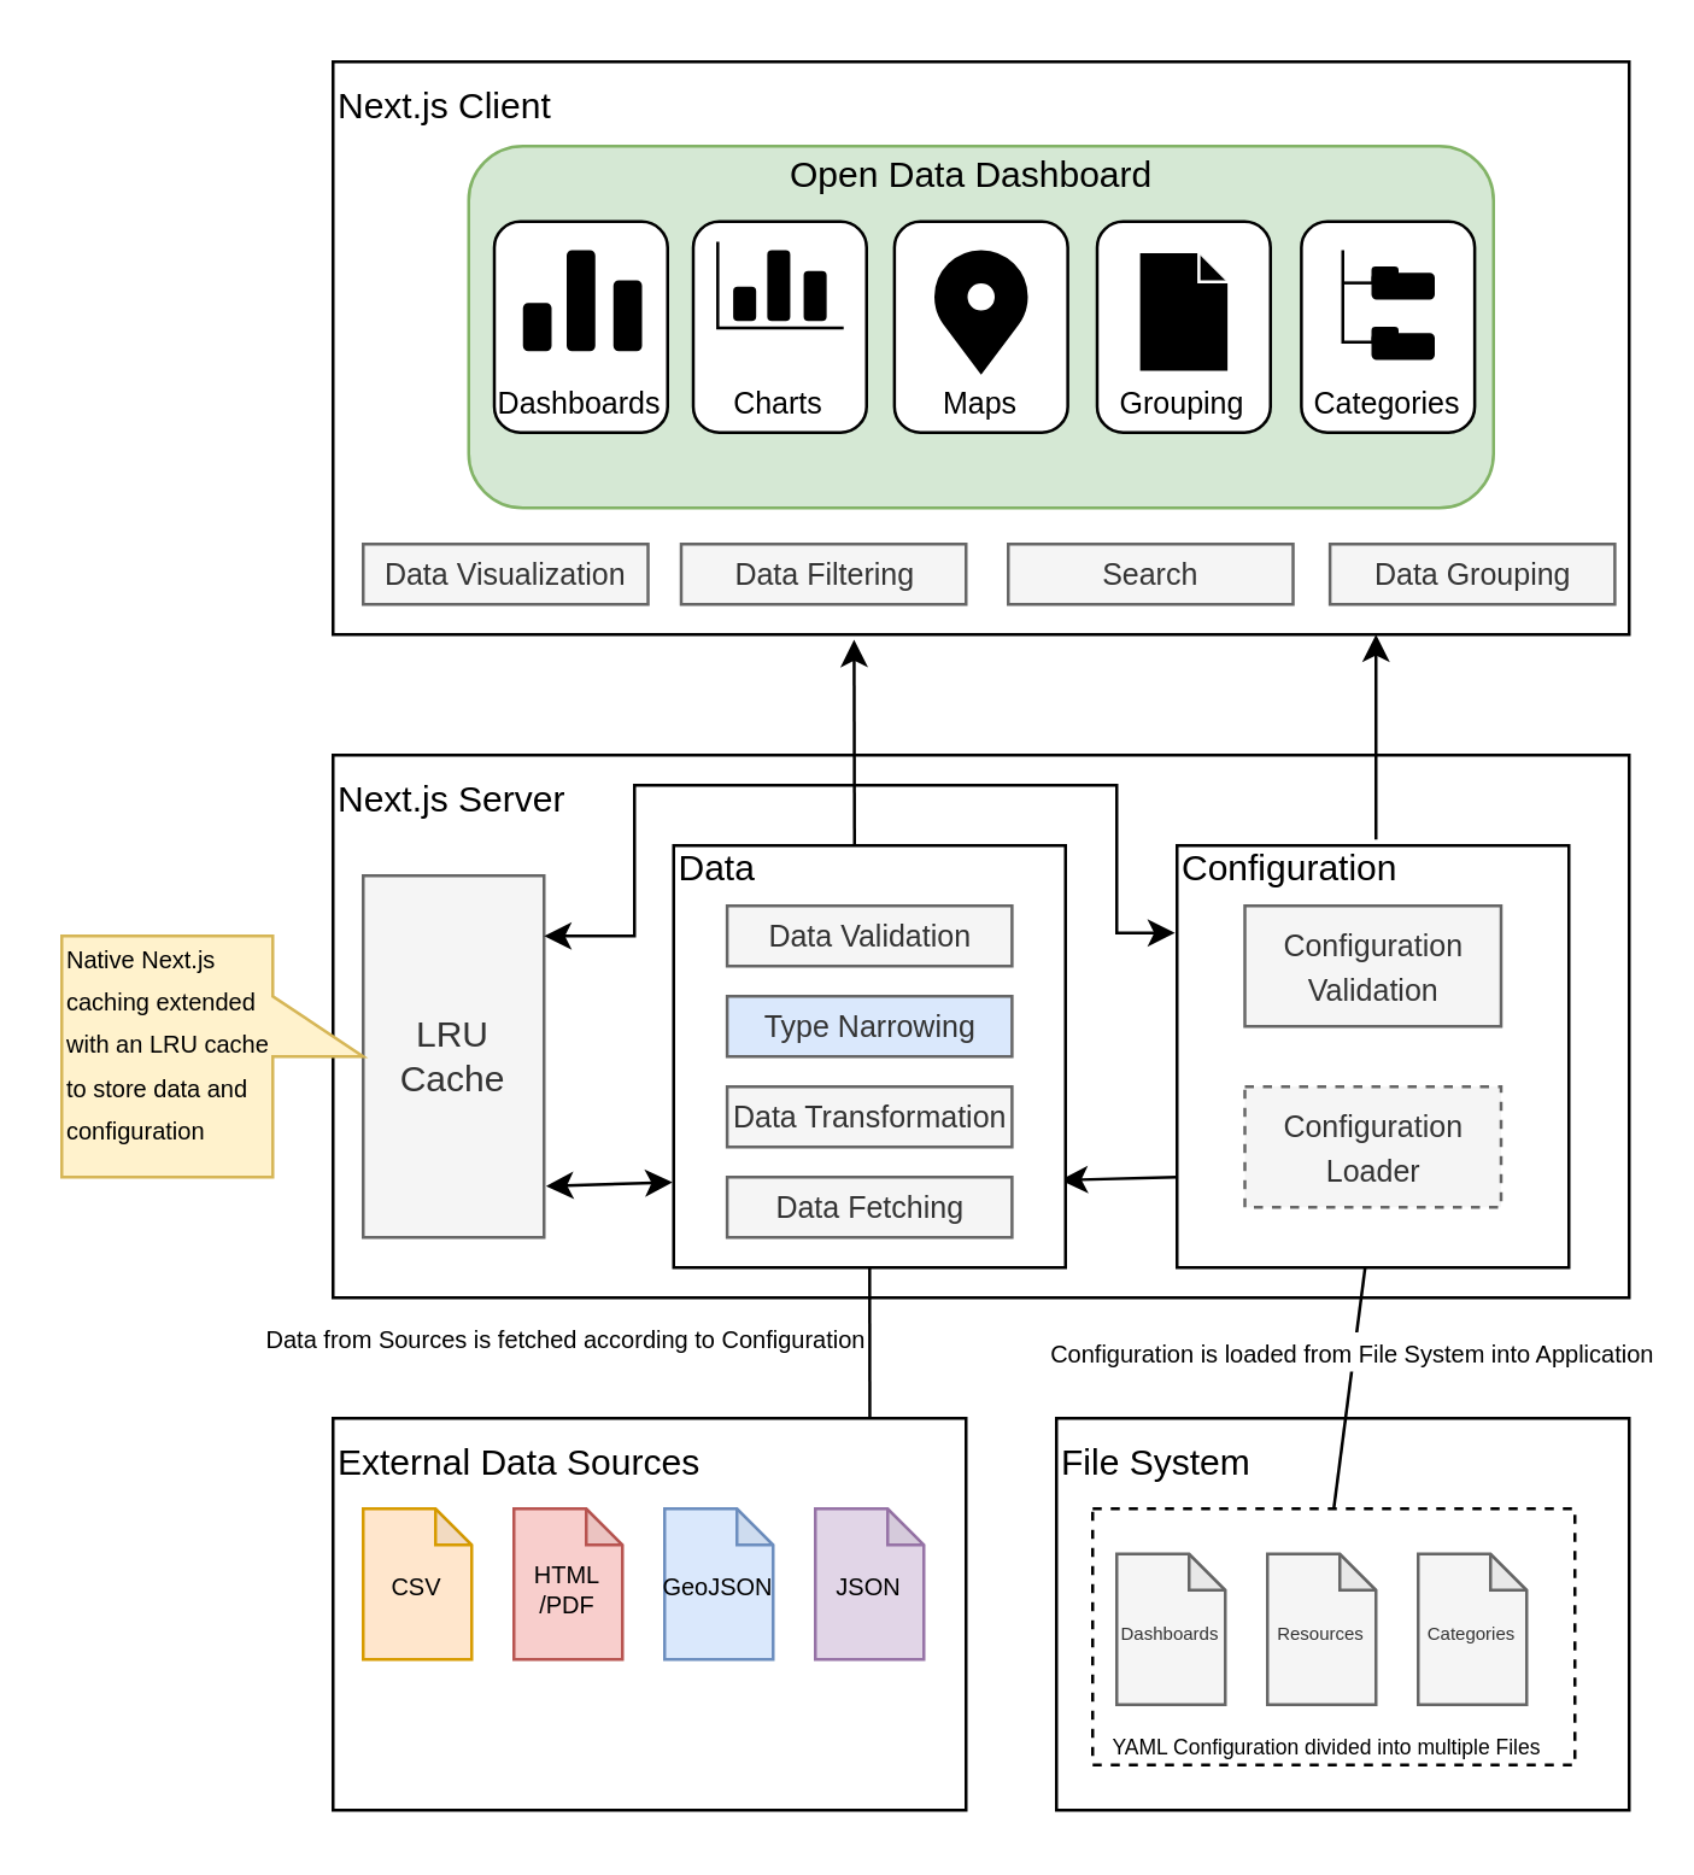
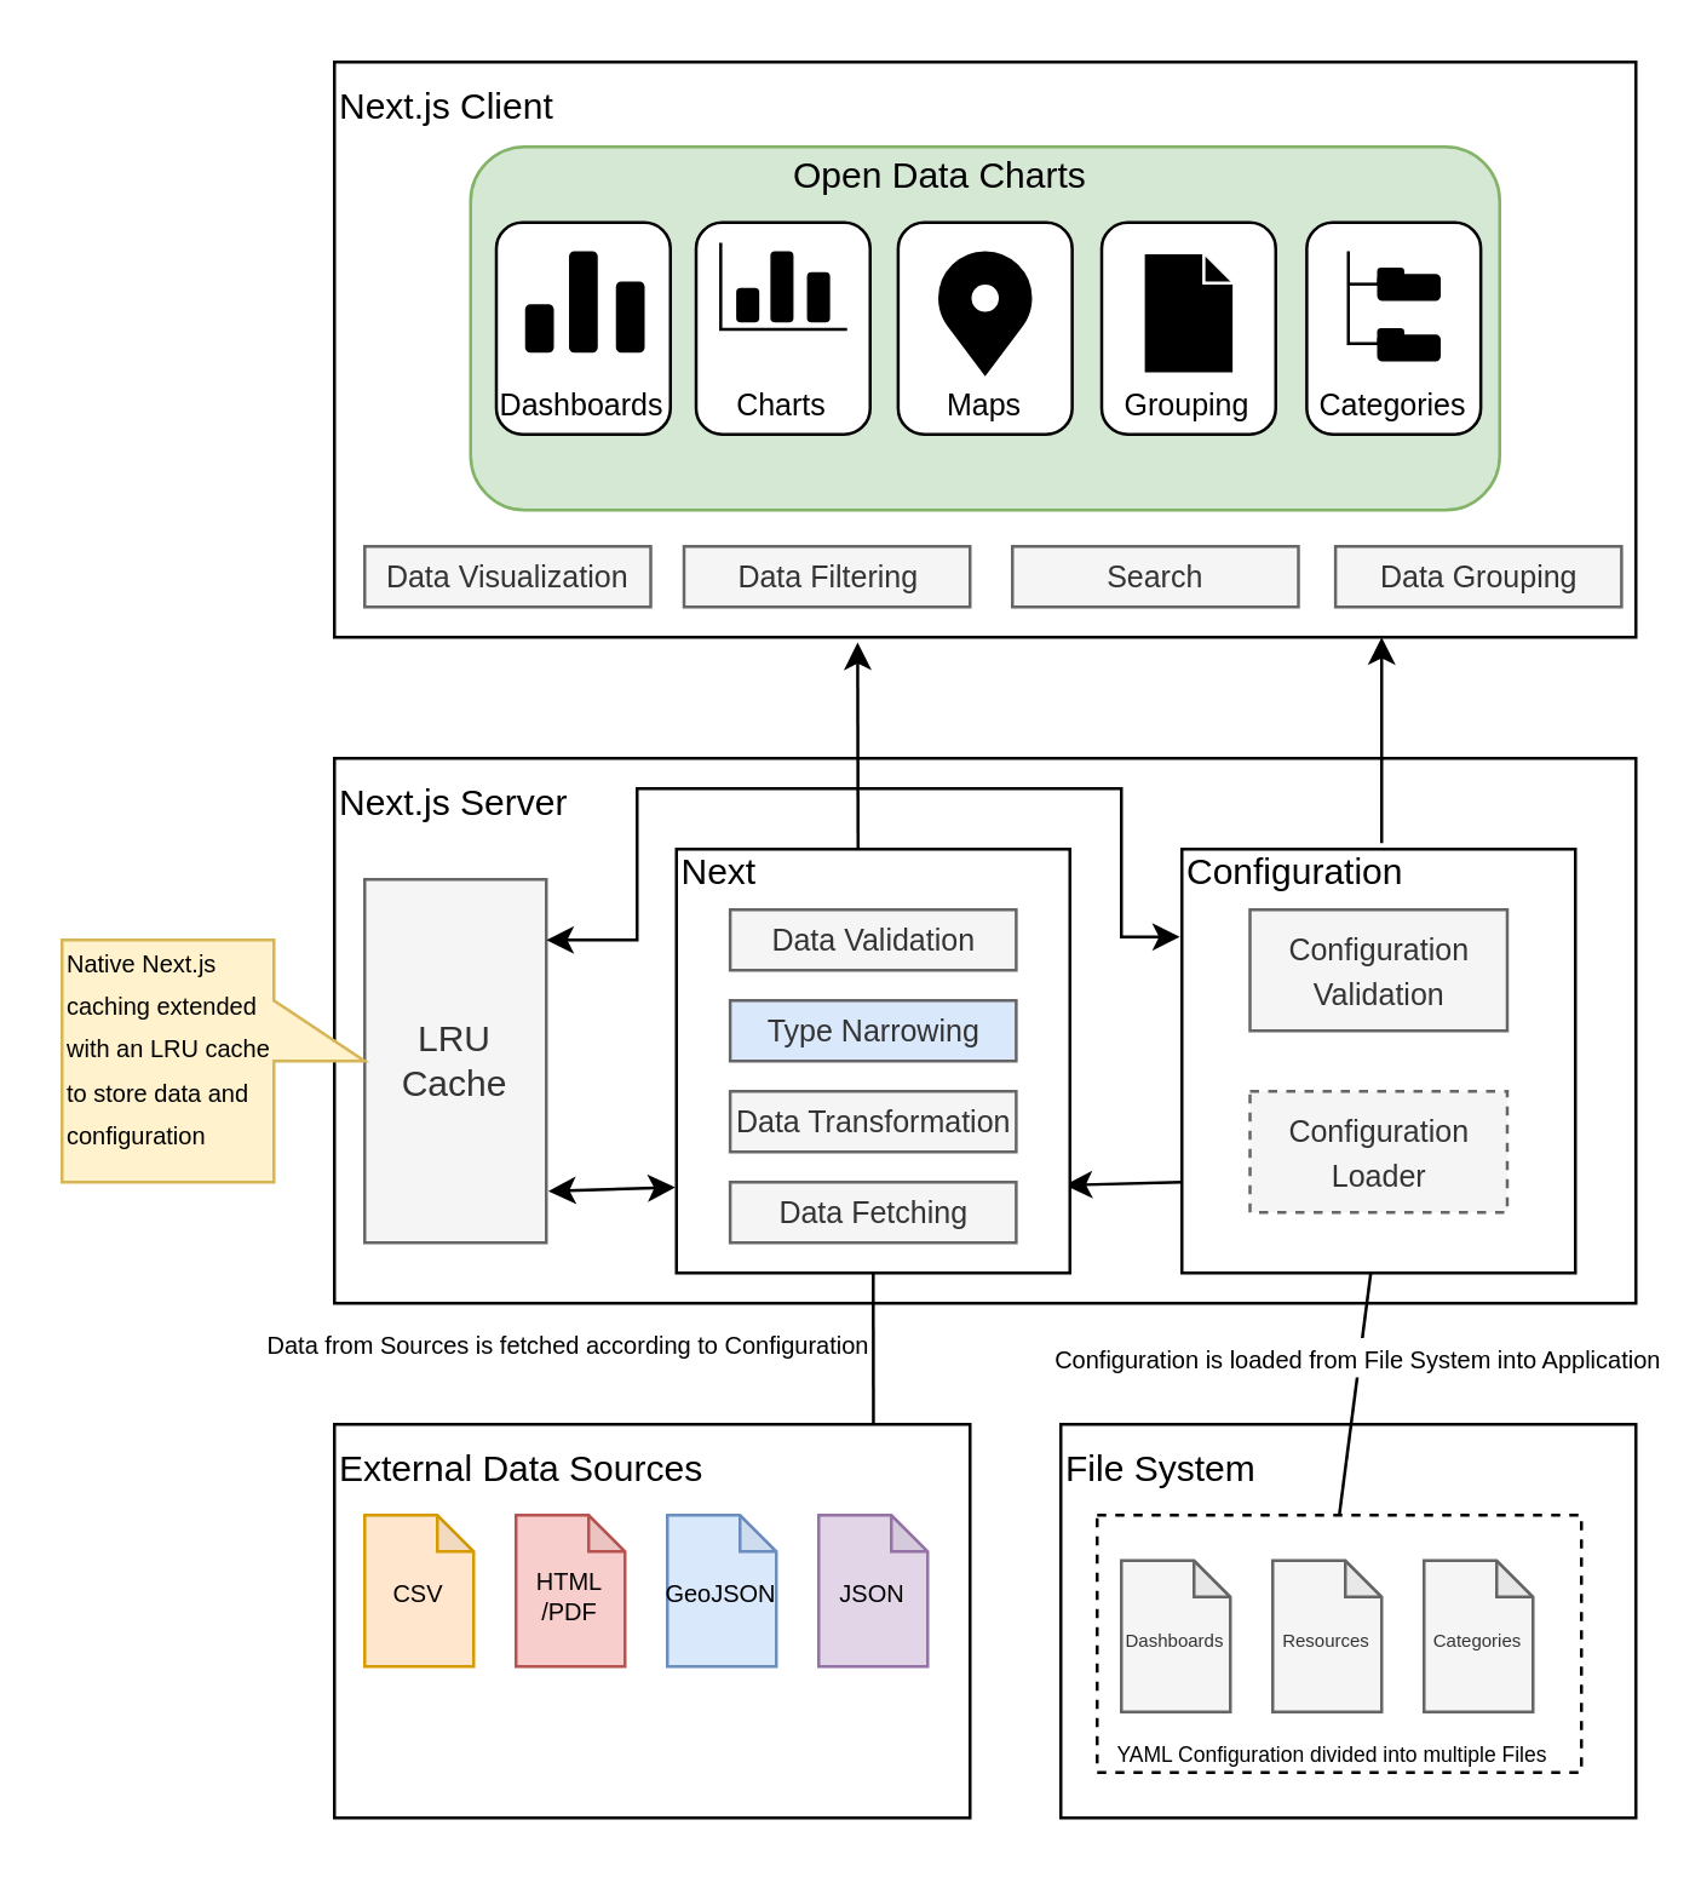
- <mxCell id="44" value="Open Data Dashboard" style="text;html=1;align=left;verticalAlign=middle;whiteSpace=wrap;rounded=0;" vertex="1" parent="42"><mxGeometry x="105" width="130" height="20" as="geometry" /></mxCell>
+ <mxCell id="44" value="Open Data Charts" style="text;html=1;align=left;verticalAlign=middle;whiteSpace=wrap;rounded=0;" vertex="1" parent="42"><mxGeometry x="105" width="130" height="20" as="geometry" /></mxCell>
- <mxCell id="33" value="Data" style="text;html=1;align=left;verticalAlign=middle;whiteSpace=wrap;rounded=0;" vertex="1" parent="31"><mxGeometry width="80" height="15" as="geometry" /></mxCell>
+ <mxCell id="33" value="Next" style="text;html=1;align=left;verticalAlign=middle;whiteSpace=wrap;rounded=0;" vertex="1" parent="31"><mxGeometry width="80" height="15" as="geometry" /></mxCell>
